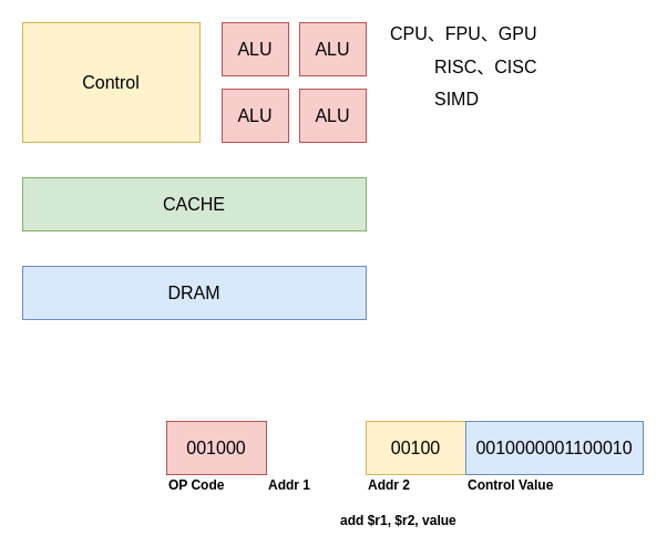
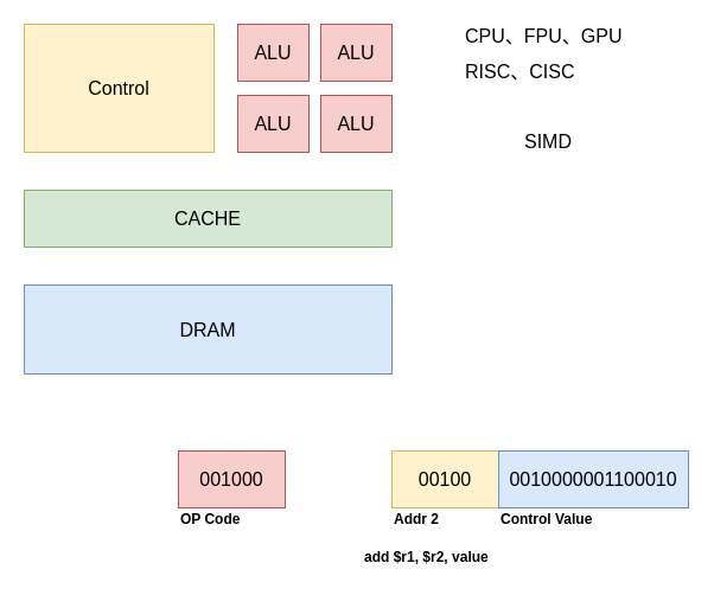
- <mxCell id="9" value="CPU、FPU、GPU" style="text;html=1;align=left;verticalAlign=middle;resizable=0;points=[];autosize=1;fontSize=16;" vertex="1" parent="1"><mxGeometry x="350" y="20" width="150" height="20" as="geometry" /></mxCell>
+ <mxCell id="9" value="CPU、FPU、GPU" style="text;html=1;align=left;verticalAlign=middle;resizable=0;points=[];autosize=1;fontSize=16;" vertex="1" parent="1"><mxGeometry x="390" y="20" width="150" height="20" as="geometry" /></mxCell>
- <mxCell id="11" value="SIMD" style="text;html=1;align=left;verticalAlign=middle;resizable=0;points=[];autosize=1;fontSize=16;" vertex="1" parent="1"><mxGeometry x="390" y="79" width="60" height="20" as="geometry" /></mxCell>
+ <mxCell id="11" value="SIMD" style="text;html=1;align=left;verticalAlign=middle;resizable=0;points=[];autosize=1;fontSize=16;" vertex="1" parent="1"><mxGeometry x="440" y="109" width="60" height="20" as="geometry" /></mxCell>
- <mxCell id="8" value="DRAM" style="rounded=0;whiteSpace=wrap;html=1;fontSize=16;fillColor=#dae8fc;strokeColor=#6c8ebf;" vertex="1" parent="1"><mxGeometry x="20" y="240" width="310" height="48" as="geometry" /></mxCell>
+ <mxCell id="8" value="DRAM" style="rounded=0;whiteSpace=wrap;html=1;fontSize=16;fillColor=#dae8fc;strokeColor=#6c8ebf;" vertex="1" parent="1"><mxGeometry x="20" y="240" width="310" height="75" as="geometry" /></mxCell>
- <mxCell id="16" value="Addr 1" style="text;html=1;align=left;verticalAlign=middle;resizable=0;points=[];autosize=1;fontSize=12;fontStyle=1" vertex="1" parent="1"><mxGeometry x="240" y="428" width="50" height="20" as="geometry" /></mxCell>
